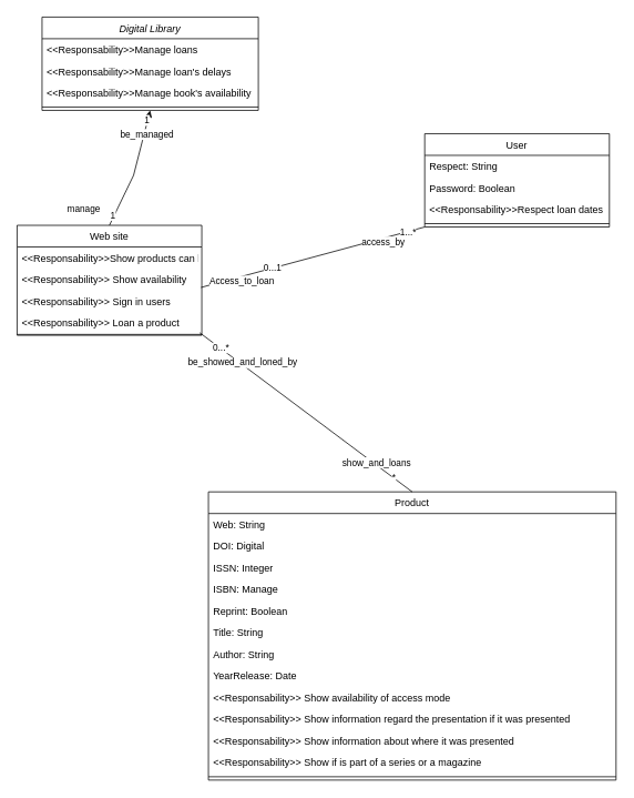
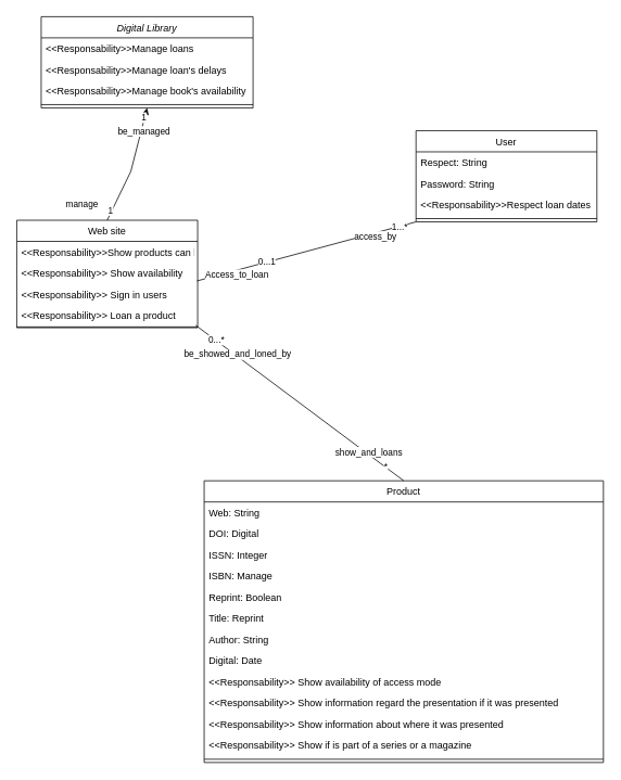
- <mxCell id="23" value="Password: Boolean" style="text;align=left;verticalAlign=top;spacingLeft=4;spacingRight=4;overflow=hidden;rotatable=0;points=[[0,0.5],[1,0.5]];portConstraint=eastwest;rounded=0;shadow=0;html=0;" parent="21" vertex="1"><mxGeometry y="52" width="222" height="26" as="geometry" /></mxCell>
+ <mxCell id="23" value="Password: String" style="text;align=left;verticalAlign=top;spacingLeft=4;spacingRight=4;overflow=hidden;rotatable=0;points=[[0,0.5],[1,0.5]];portConstraint=eastwest;rounded=0;shadow=0;html=0;" parent="21" vertex="1"><mxGeometry y="52" width="222" height="26" as="geometry" /></mxCell>
- <mxCell id="13" value="Title: String" style="text;align=left;verticalAlign=top;spacingLeft=4;spacingRight=4;overflow=hidden;rotatable=0;points=[[0,0.5],[1,0.5]];portConstraint=eastwest;" vertex="1" parent="7"><mxGeometry y="156" width="490" height="26" as="geometry" /></mxCell>
+ <mxCell id="13" value="Title: Reprint" style="text;align=left;verticalAlign=top;spacingLeft=4;spacingRight=4;overflow=hidden;rotatable=0;points=[[0,0.5],[1,0.5]];portConstraint=eastwest;" vertex="1" parent="7"><mxGeometry y="156" width="490" height="26" as="geometry" /></mxCell>
- <mxCell id="15" value="YearRelease: Date" style="text;align=left;verticalAlign=top;spacingLeft=4;spacingRight=4;overflow=hidden;rotatable=0;points=[[0,0.5],[1,0.5]];portConstraint=eastwest;" vertex="1" parent="7"><mxGeometry y="208" width="490" height="26" as="geometry" /></mxCell>
+ <mxCell id="15" value="Digital: Date" style="text;align=left;verticalAlign=top;spacingLeft=4;spacingRight=4;overflow=hidden;rotatable=0;points=[[0,0.5],[1,0.5]];portConstraint=eastwest;" vertex="1" parent="7"><mxGeometry y="208" width="490" height="26" as="geometry" /></mxCell>
